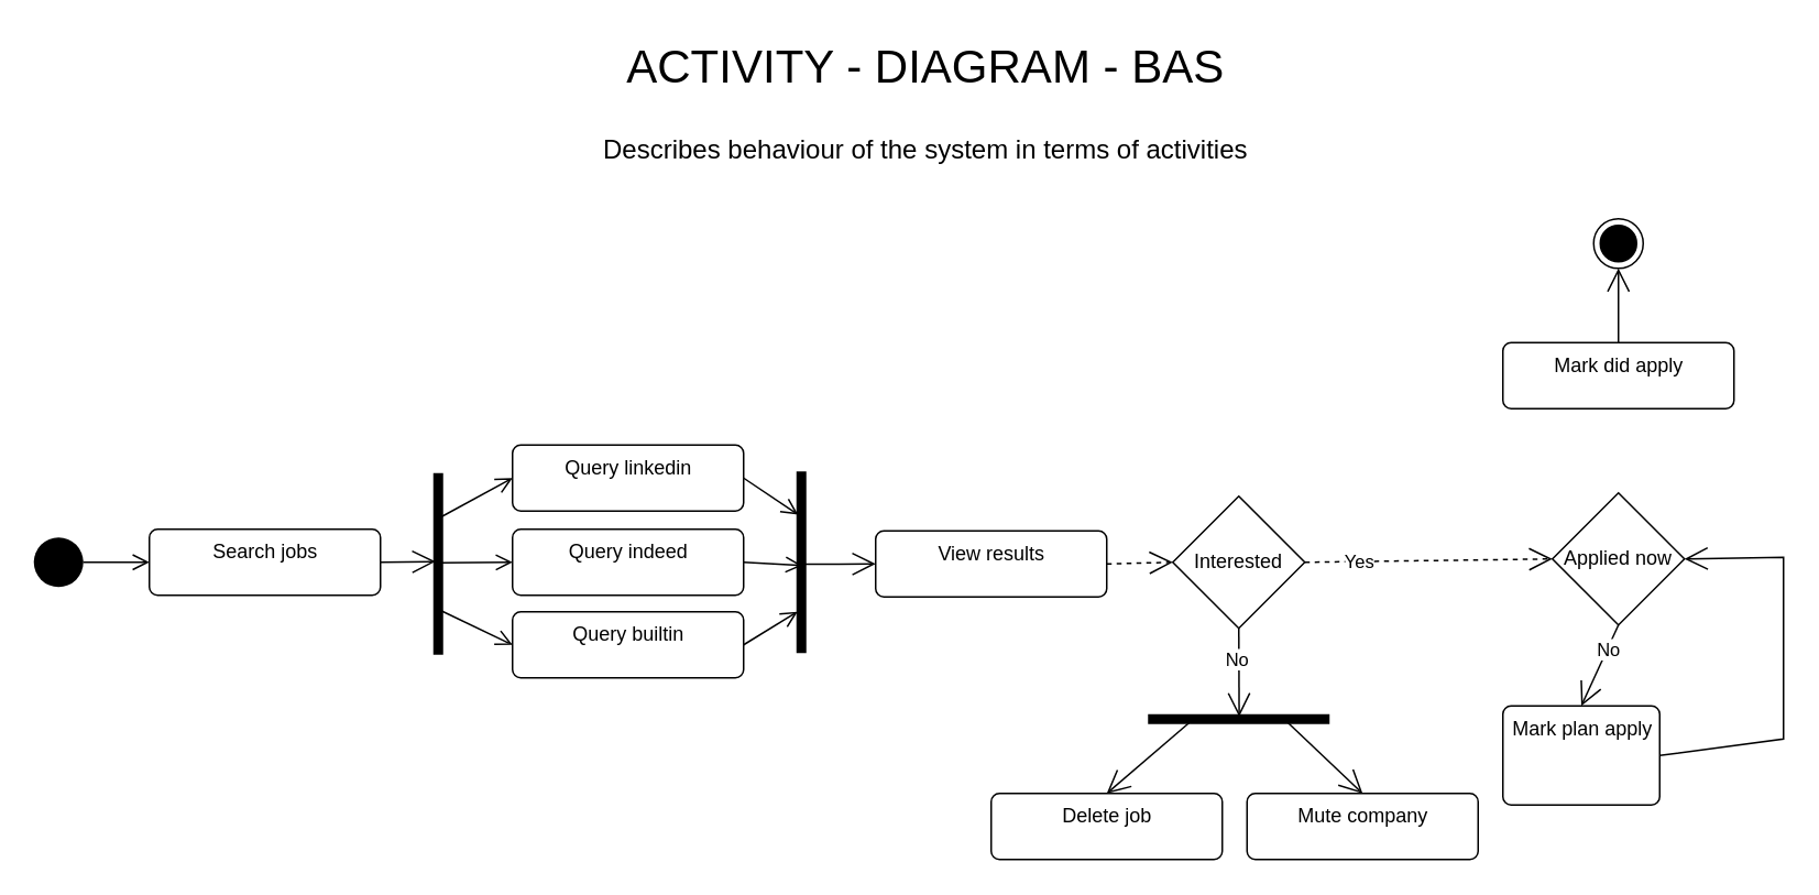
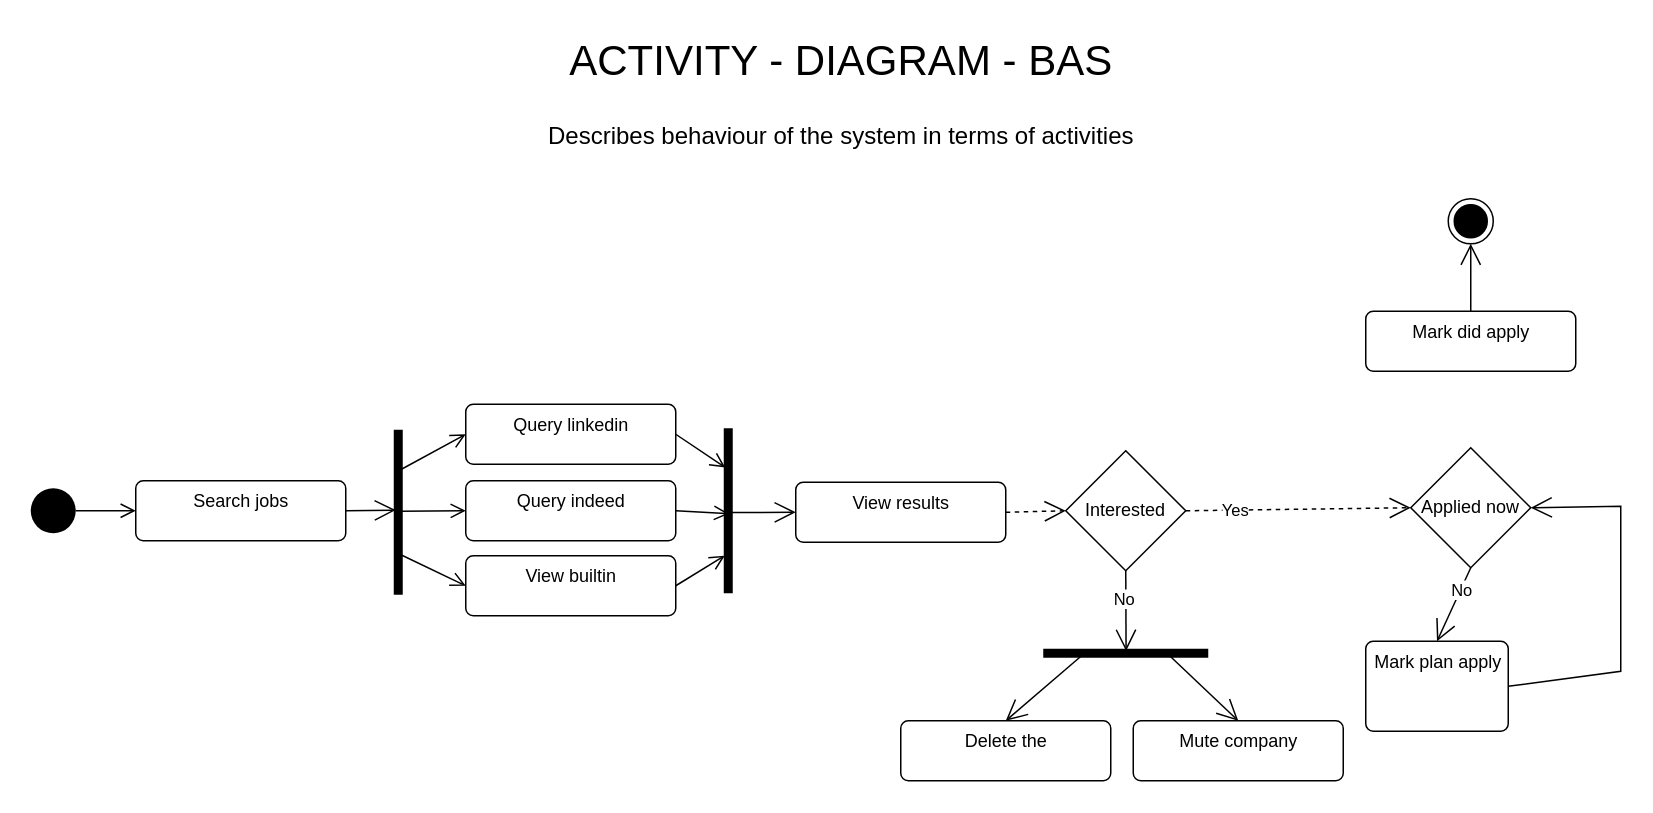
- <mxCell id="8" value="Query builtin" style="html=1;align=center;verticalAlign=top;rounded=1;absoluteArcSize=1;arcSize=10;dashed=0;labelBackgroundColor=none;hachureGap=4;fontColor=default;fillColor=default;" parent="1" vertex="1"><mxGeometry x="310" y="370" width="140" height="40" as="geometry" /></mxCell>
+ <mxCell id="8" value="View builtin" style="html=1;align=center;verticalAlign=top;rounded=1;absoluteArcSize=1;arcSize=10;dashed=0;labelBackgroundColor=none;hachureGap=4;fontColor=default;fillColor=default;" parent="1" vertex="1"><mxGeometry x="310" y="370" width="140" height="40" as="geometry" /></mxCell>
- <mxCell id="24" value="Delete job" style="html=1;align=center;verticalAlign=top;rounded=1;absoluteArcSize=1;arcSize=10;dashed=0;labelBackgroundColor=none;hachureGap=4;fontColor=default;fillColor=default;" parent="1" vertex="1"><mxGeometry x="600" y="480" width="140" height="40" as="geometry" /></mxCell>
+ <mxCell id="24" value="Delete the" style="html=1;align=center;verticalAlign=top;rounded=1;absoluteArcSize=1;arcSize=10;dashed=0;labelBackgroundColor=none;hachureGap=4;fontColor=default;fillColor=default;" parent="1" vertex="1"><mxGeometry x="600" y="480" width="140" height="40" as="geometry" /></mxCell>
